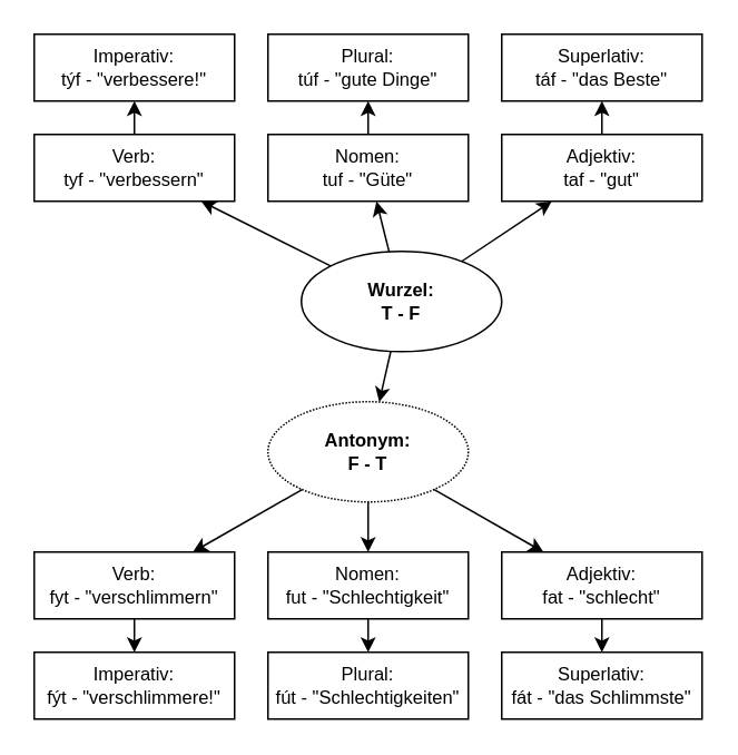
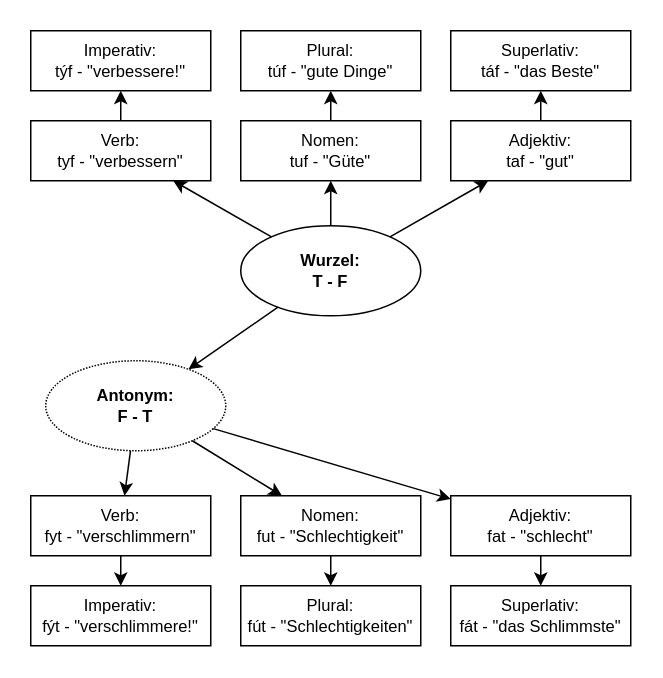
- <mxCell id="14" value="Wurzel:&lt;br style=&quot;font-size: 11px&quot;&gt;T - F" style="ellipse;whiteSpace=wrap;html=1;fontStyle=1;fontSize=11;" vertex="1" parent="1"><mxGeometry x="180" y="150" width="120" height="60" as="geometry" /></mxCell>
+ <mxCell id="14" value="Wurzel:&lt;br style=&quot;font-size: 11px&quot;&gt;T - F" style="ellipse;whiteSpace=wrap;html=1;fontStyle=1;fontSize=11;" vertex="1" parent="1"><mxGeometry x="160" y="150" width="120" height="60" as="geometry" /></mxCell>
- <mxCell id="21" value="Antonym:&lt;br style=&quot;font-size: 11px&quot;&gt;F - T" style="ellipse;whiteSpace=wrap;html=1;fontStyle=1;fontSize=11;dashed=1;dashPattern=1 1;" vertex="1" parent="1"><mxGeometry x="160" y="240" width="120" height="60" as="geometry" /></mxCell>
+ <mxCell id="21" value="Antonym:&lt;br style=&quot;font-size: 11px&quot;&gt;F - T" style="ellipse;whiteSpace=wrap;html=1;fontStyle=1;fontSize=11;dashed=1;dashPattern=1 1;" vertex="1" parent="1"><mxGeometry x="30" y="240" width="120" height="60" as="geometry" /></mxCell>
